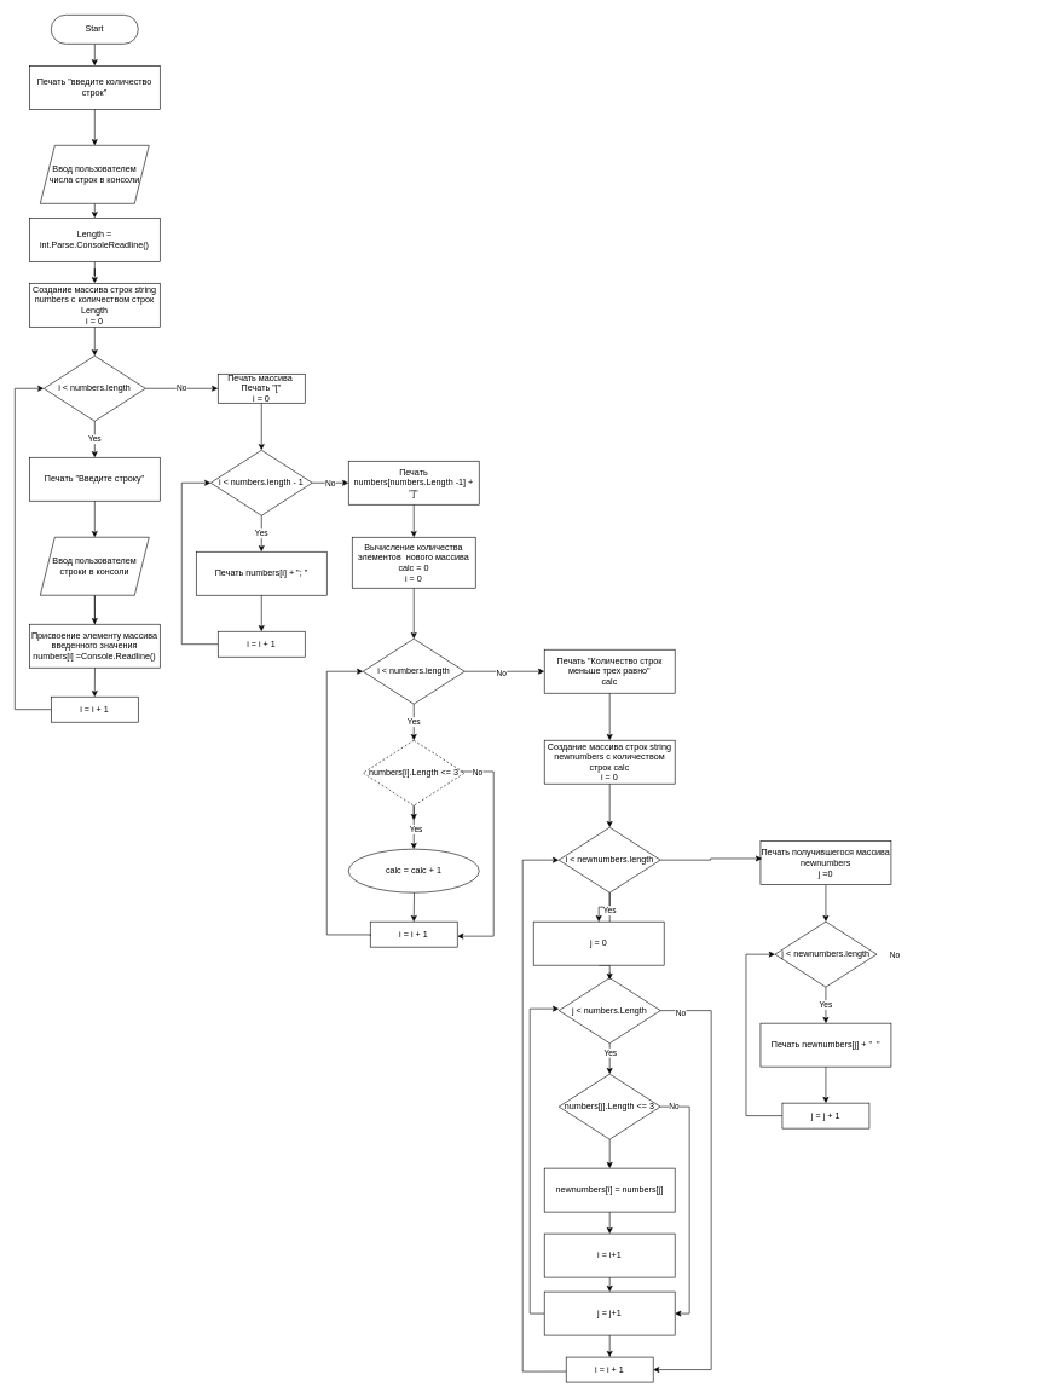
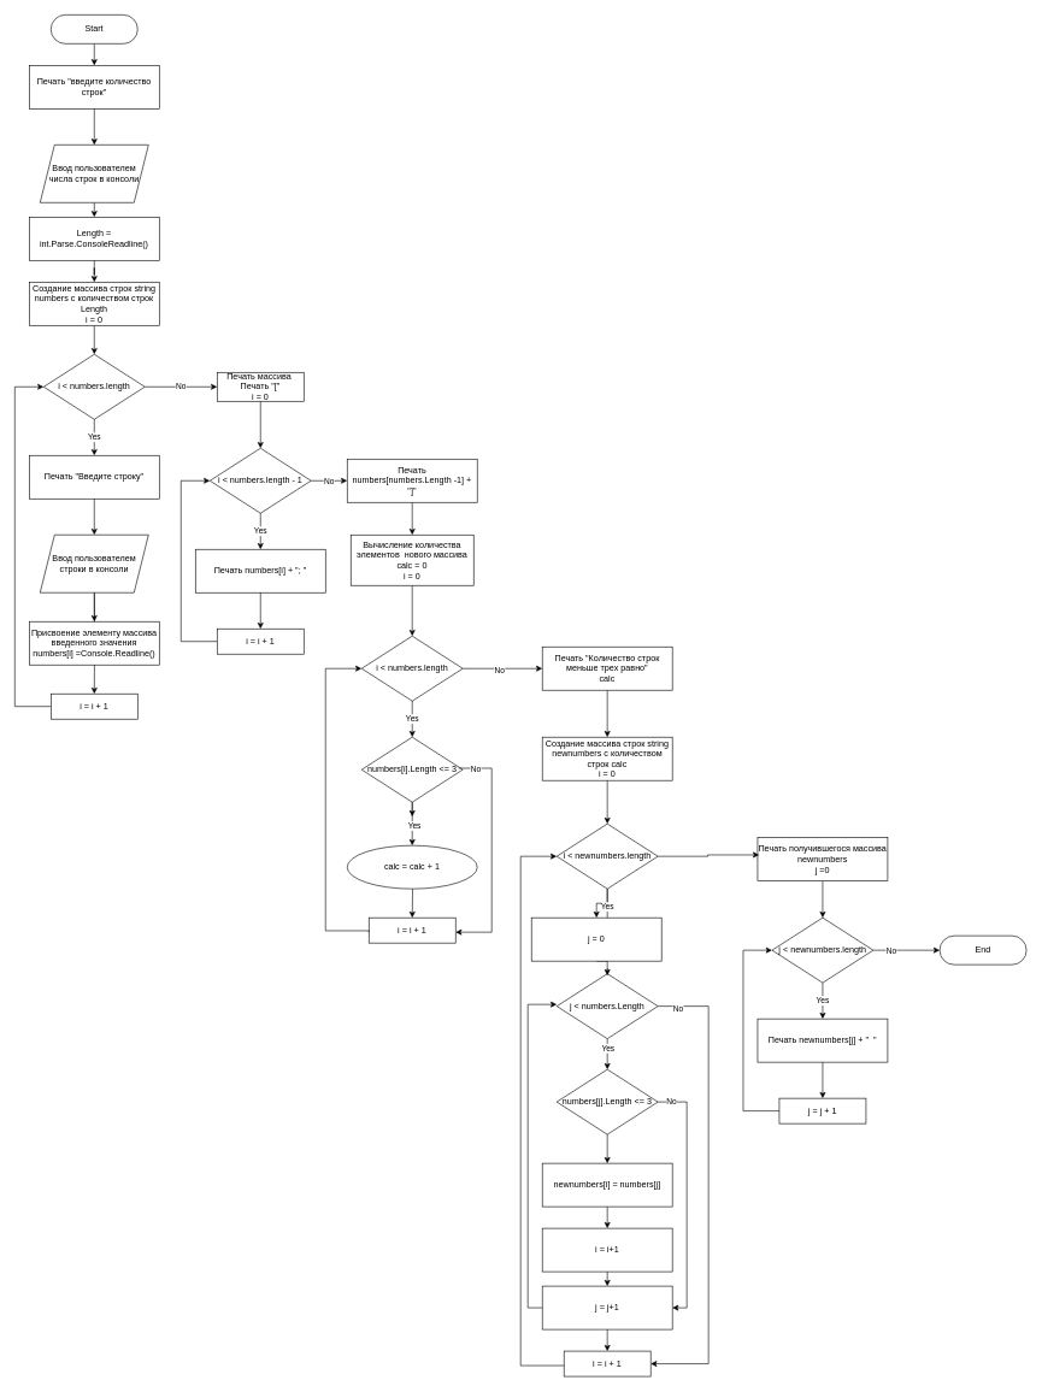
- <mxCell id="43" value="numbers[i].Length &amp;lt;= 3" style="rhombus;whiteSpace=wrap;html=1;dashed=1;" vertex="1" parent="34"><mxGeometry x="40" y="140" width="140" height="90" as="geometry" /></mxCell>
+ <mxCell id="43" value="numbers[i].Length &amp;lt;= 3" style="rhombus;whiteSpace=wrap;html=1;" vertex="1" parent="34"><mxGeometry x="40" y="140" width="140" height="90" as="geometry" /></mxCell>
+ <mxCell id="86" value="" style="edgeStyle=orthogonalEdgeStyle;rounded=0;orthogonalLoop=1;jettySize=auto;html=1;" edge="1" parent="1" source="87" target="15"><mxGeometry relative="1" as="geometry" /></mxCell>
+ <mxCell id="15" value="End" style="rounded=1;whiteSpace=wrap;html=1;arcSize=50;" parent="1" vertex="1"><mxGeometry x="1300" y="1295" width="120" height="40" as="geometry" /></mxCell>
